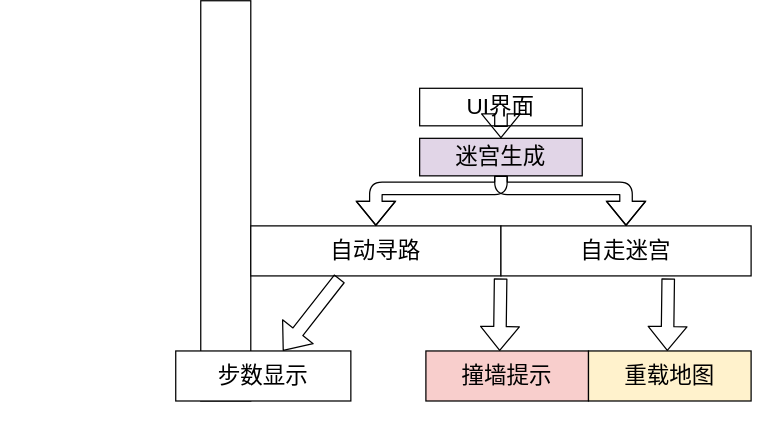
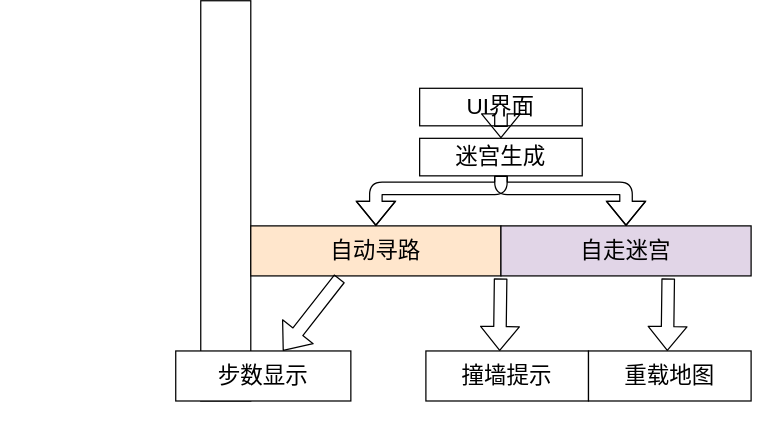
- <mxCell id="5" value="&lt;font style=&quot;font-size: 18px&quot;&gt;迷宫生成&lt;/font&gt;" style="rounded=0;whiteSpace=wrap;html=1;fillColor=#e1d5e7;" vertex="1" parent="1"><mxGeometry x="335" y="60" width="130" height="30" as="geometry" /></mxCell>
+ <mxCell id="5" value="&lt;font style=&quot;font-size: 18px&quot;&gt;迷宫生成&lt;/font&gt;" style="rounded=0;whiteSpace=wrap;html=1;" vertex="1" parent="1"><mxGeometry x="335" y="60" width="130" height="30" as="geometry" /></mxCell>
- <mxCell id="4" value="&lt;font style=&quot;font-size: 18px&quot;&gt;自动寻路&lt;/font&gt;" style="rounded=0;whiteSpace=wrap;html=1;" vertex="1" parent="1"><mxGeometry x="200" y="130" width="200" height="40" as="geometry" /></mxCell>
+ <mxCell id="4" value="&lt;font style=&quot;font-size: 18px&quot;&gt;自动寻路&lt;/font&gt;" style="rounded=0;whiteSpace=wrap;html=1;fillColor=#ffe6cc;" vertex="1" parent="1"><mxGeometry x="200" y="130" width="200" height="40" as="geometry" /></mxCell>
- <mxCell id="7" value="&lt;span style=&quot;font-size: 18px&quot;&gt;自走迷宫&lt;/span&gt;" style="rounded=0;whiteSpace=wrap;html=1;" vertex="1" parent="1"><mxGeometry x="400" y="130" width="200" height="40" as="geometry" /></mxCell>
+ <mxCell id="7" value="&lt;span style=&quot;font-size: 18px&quot;&gt;自走迷宫&lt;/span&gt;" style="rounded=0;whiteSpace=wrap;html=1;fillColor=#e1d5e7;" vertex="1" parent="1"><mxGeometry x="400" y="130" width="200" height="40" as="geometry" /></mxCell>
- <mxCell id="11" value="&lt;font style=&quot;font-size: 18px&quot;&gt;撞墙提示&lt;/font&gt;" style="rounded=0;whiteSpace=wrap;html=1;fillColor=#f8cecc;" vertex="1" parent="1"><mxGeometry x="340" y="230" width="130" height="40" as="geometry" /></mxCell>
+ <mxCell id="11" value="&lt;font style=&quot;font-size: 18px&quot;&gt;撞墙提示&lt;/font&gt;" style="rounded=0;whiteSpace=wrap;html=1;" vertex="1" parent="1"><mxGeometry x="340" y="230" width="130" height="40" as="geometry" /></mxCell>
- <mxCell id="12" value="&lt;font style=&quot;font-size: 18px&quot;&gt;重载地图&lt;/font&gt;" style="rounded=0;whiteSpace=wrap;html=1;fillColor=#fff2cc;" vertex="1" parent="1"><mxGeometry x="470" y="230" width="130" height="40" as="geometry" /></mxCell>
+ <mxCell id="12" value="&lt;font style=&quot;font-size: 18px&quot;&gt;重载地图&lt;/font&gt;" style="rounded=0;whiteSpace=wrap;html=1;" vertex="1" parent="1"><mxGeometry x="470" y="230" width="130" height="40" as="geometry" /></mxCell>
